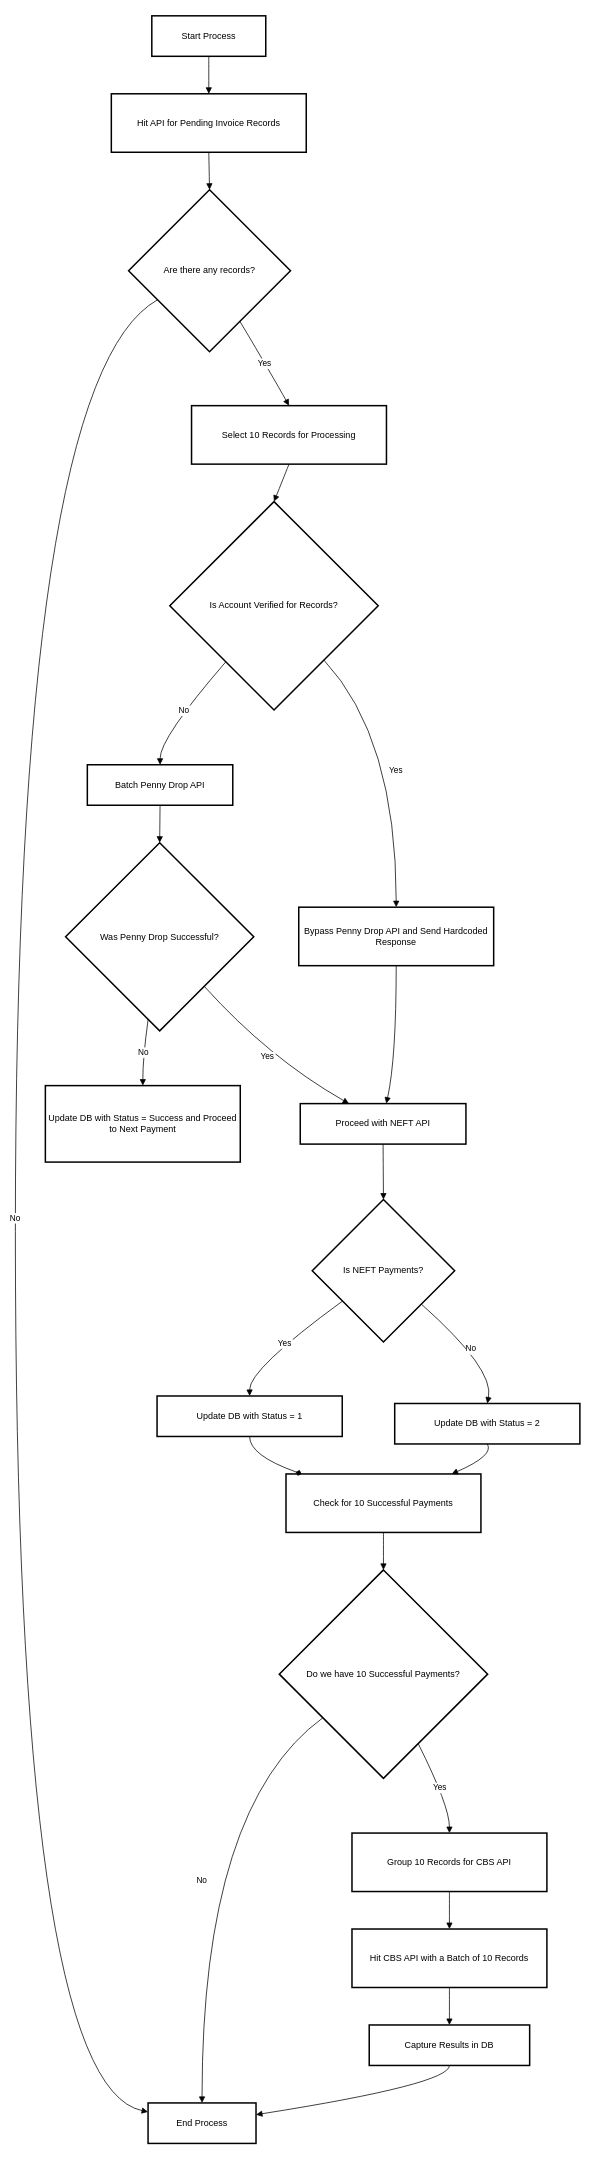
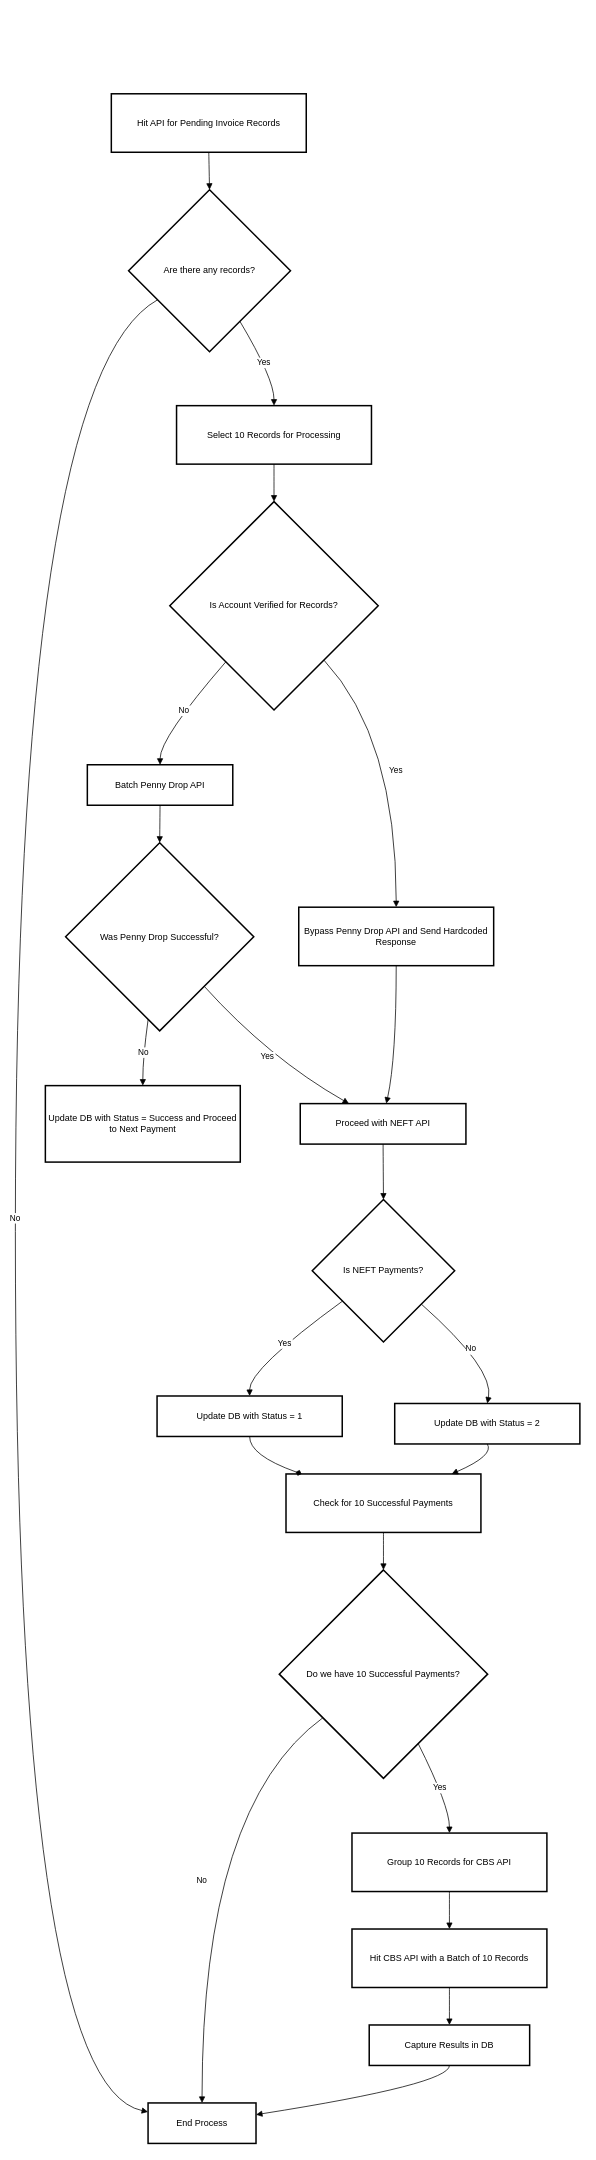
- <mxCell id="2" value="Start Process" style="whiteSpace=wrap;strokeWidth=2;" vertex="1" parent="1"><mxGeometry x="202" y="20" width="152" height="54" as="geometry" /></mxCell>
- <mxCell id="21" value="" style="curved=1;startArrow=none;endArrow=block;exitX=0.5;exitY=1;entryX=0.5;entryY=0;" edge="1" parent="1" source="2" target="3"><mxGeometry relative="1" as="geometry"><Array as="points" /></mxGeometry></mxCell>
- <mxCell id="5" value="Select 10 Records for Processing" style="whiteSpace=wrap;strokeWidth=2;" vertex="1" parent="1"><mxGeometry x="255" y="540" width="260" height="78" as="geometry" /></mxCell>
+ <mxCell id="5" value="Select 10 Records for Processing" style="whiteSpace=wrap;strokeWidth=2;" vertex="1" parent="1"><mxGeometry x="235" y="540" width="260" height="78" as="geometry" /></mxCell>
